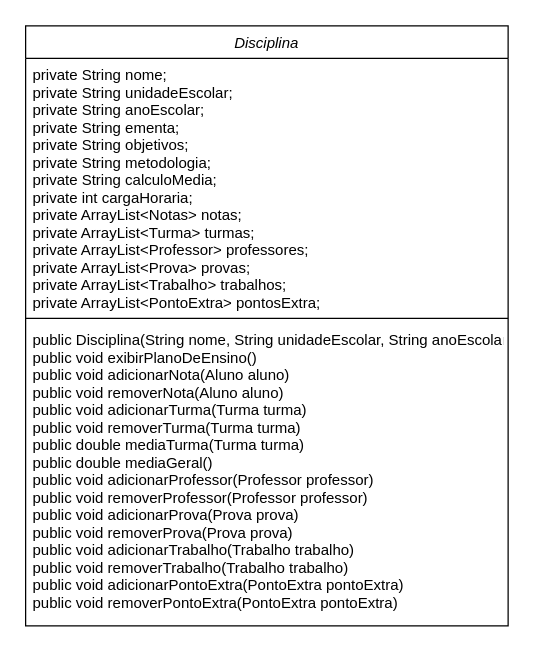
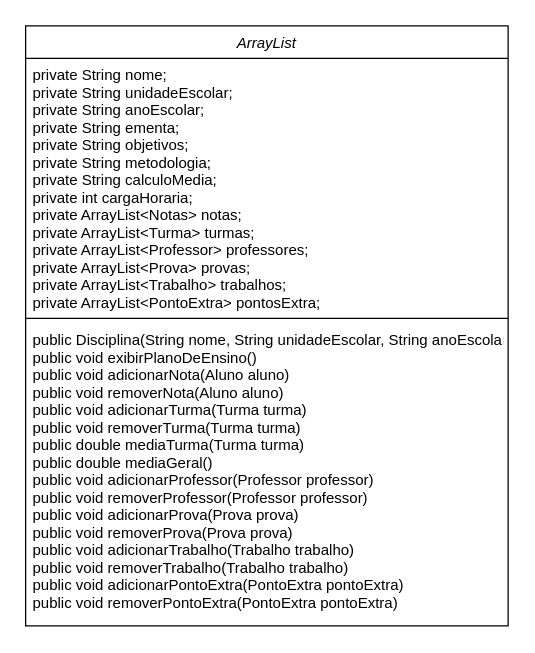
- <mxCell id="2" value="Disciplina" style="swimlane;fontStyle=2;align=center;verticalAlign=top;childLayout=stackLayout;horizontal=1;startSize=26;horizontalStack=0;resizeParent=1;resizeLast=0;collapsible=1;marginBottom=0;rounded=0;shadow=0;strokeWidth=1;" parent="1" vertex="1"><mxGeometry x="20" y="20" width="386" height="480" as="geometry"><mxRectangle x="230" y="140" width="160" height="26" as="alternateBounds" /></mxGeometry></mxCell>
+ <mxCell id="2" value="ArrayList" style="swimlane;fontStyle=2;align=center;verticalAlign=top;childLayout=stackLayout;horizontal=1;startSize=26;horizontalStack=0;resizeParent=1;resizeLast=0;collapsible=1;marginBottom=0;rounded=0;shadow=0;strokeWidth=1;" parent="1" vertex="1"><mxGeometry x="20" y="20" width="386" height="480" as="geometry"><mxRectangle x="230" y="140" width="160" height="26" as="alternateBounds" /></mxGeometry></mxCell>
